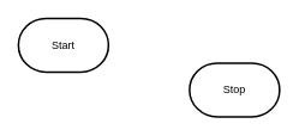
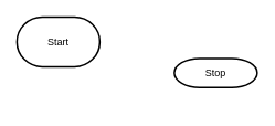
- <mxCell id="3" value="Stop" style="strokeWidth=2;html=1;shape=mxgraph.flowchart.terminator;whiteSpace=wrap;" vertex="1" parent="1"><mxGeometry x="210" y="70" width="100" height="60" as="geometry" /></mxCell>
+ <mxCell id="3" value="Stop" style="strokeWidth=2;html=1;shape=mxgraph.flowchart.terminator;whiteSpace=wrap;" vertex="1" parent="1"><mxGeometry x="210" y="70" width="100" height="35" as="geometry" /></mxCell>
